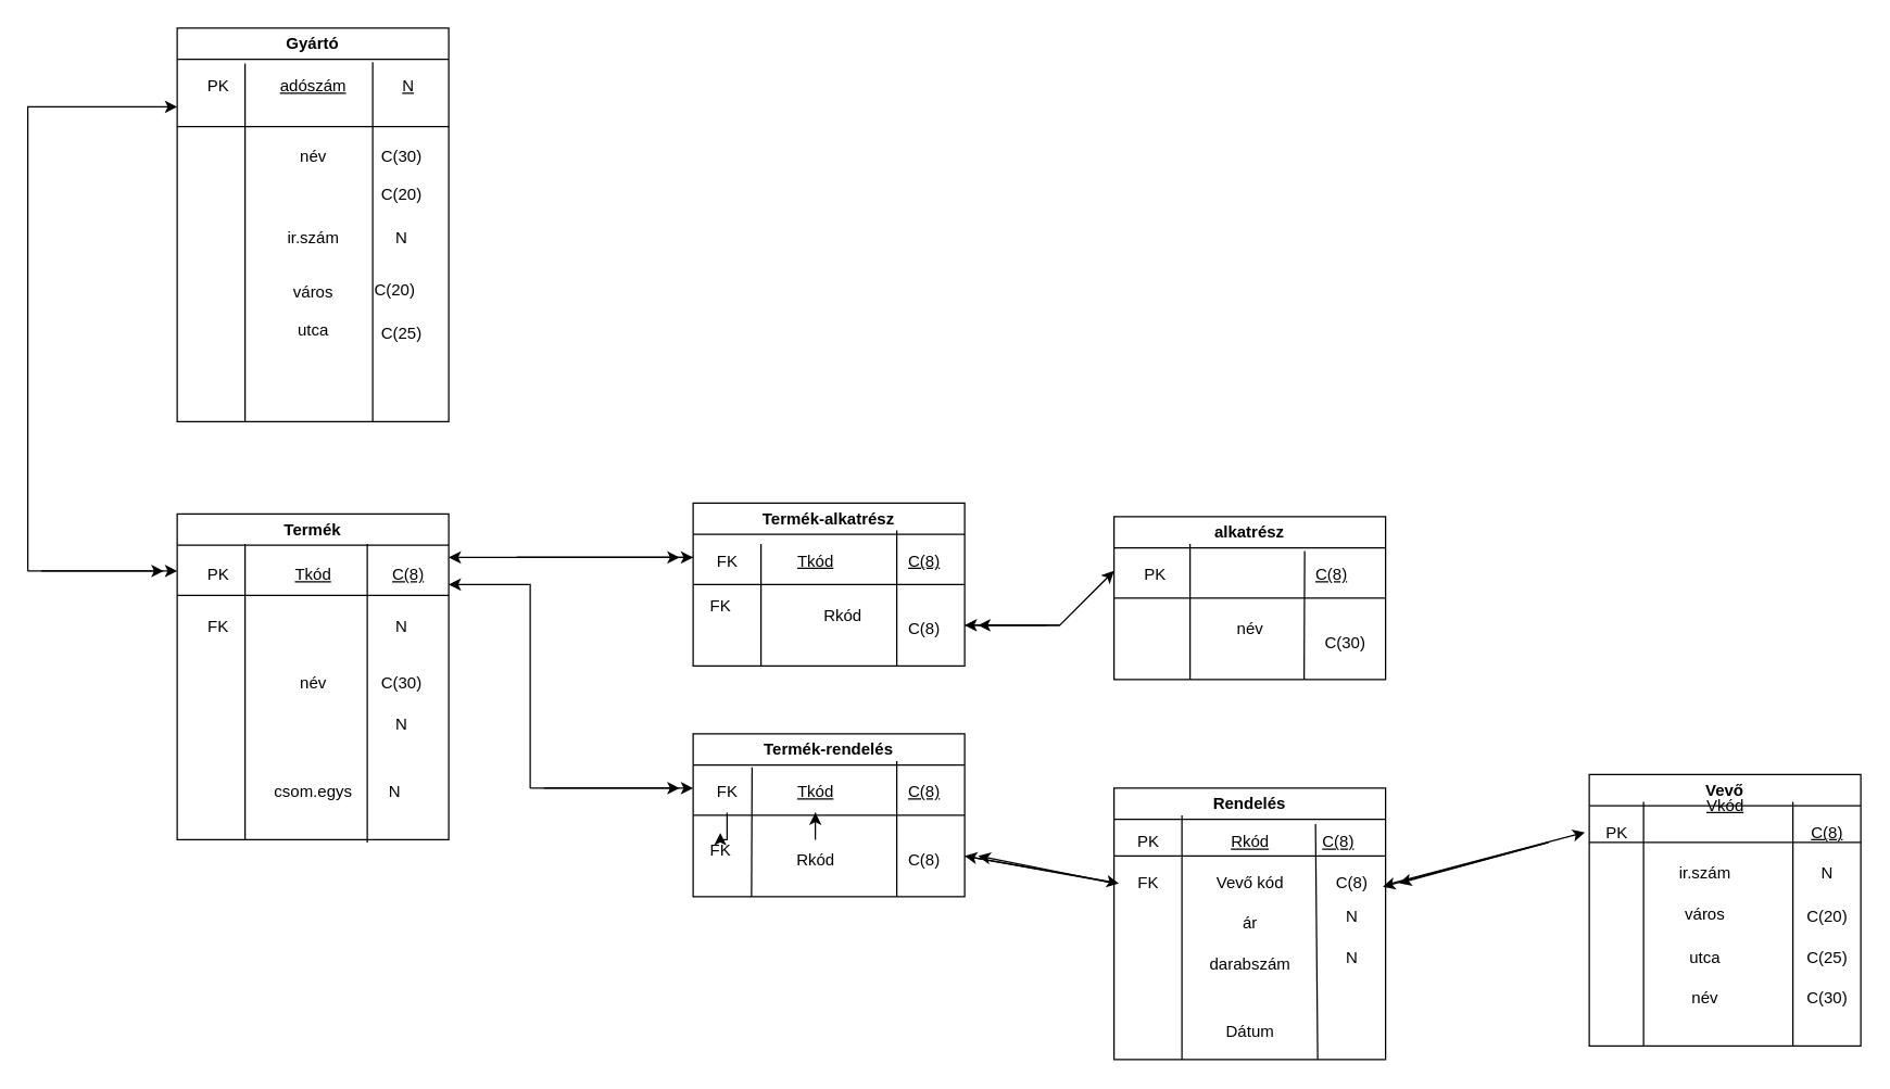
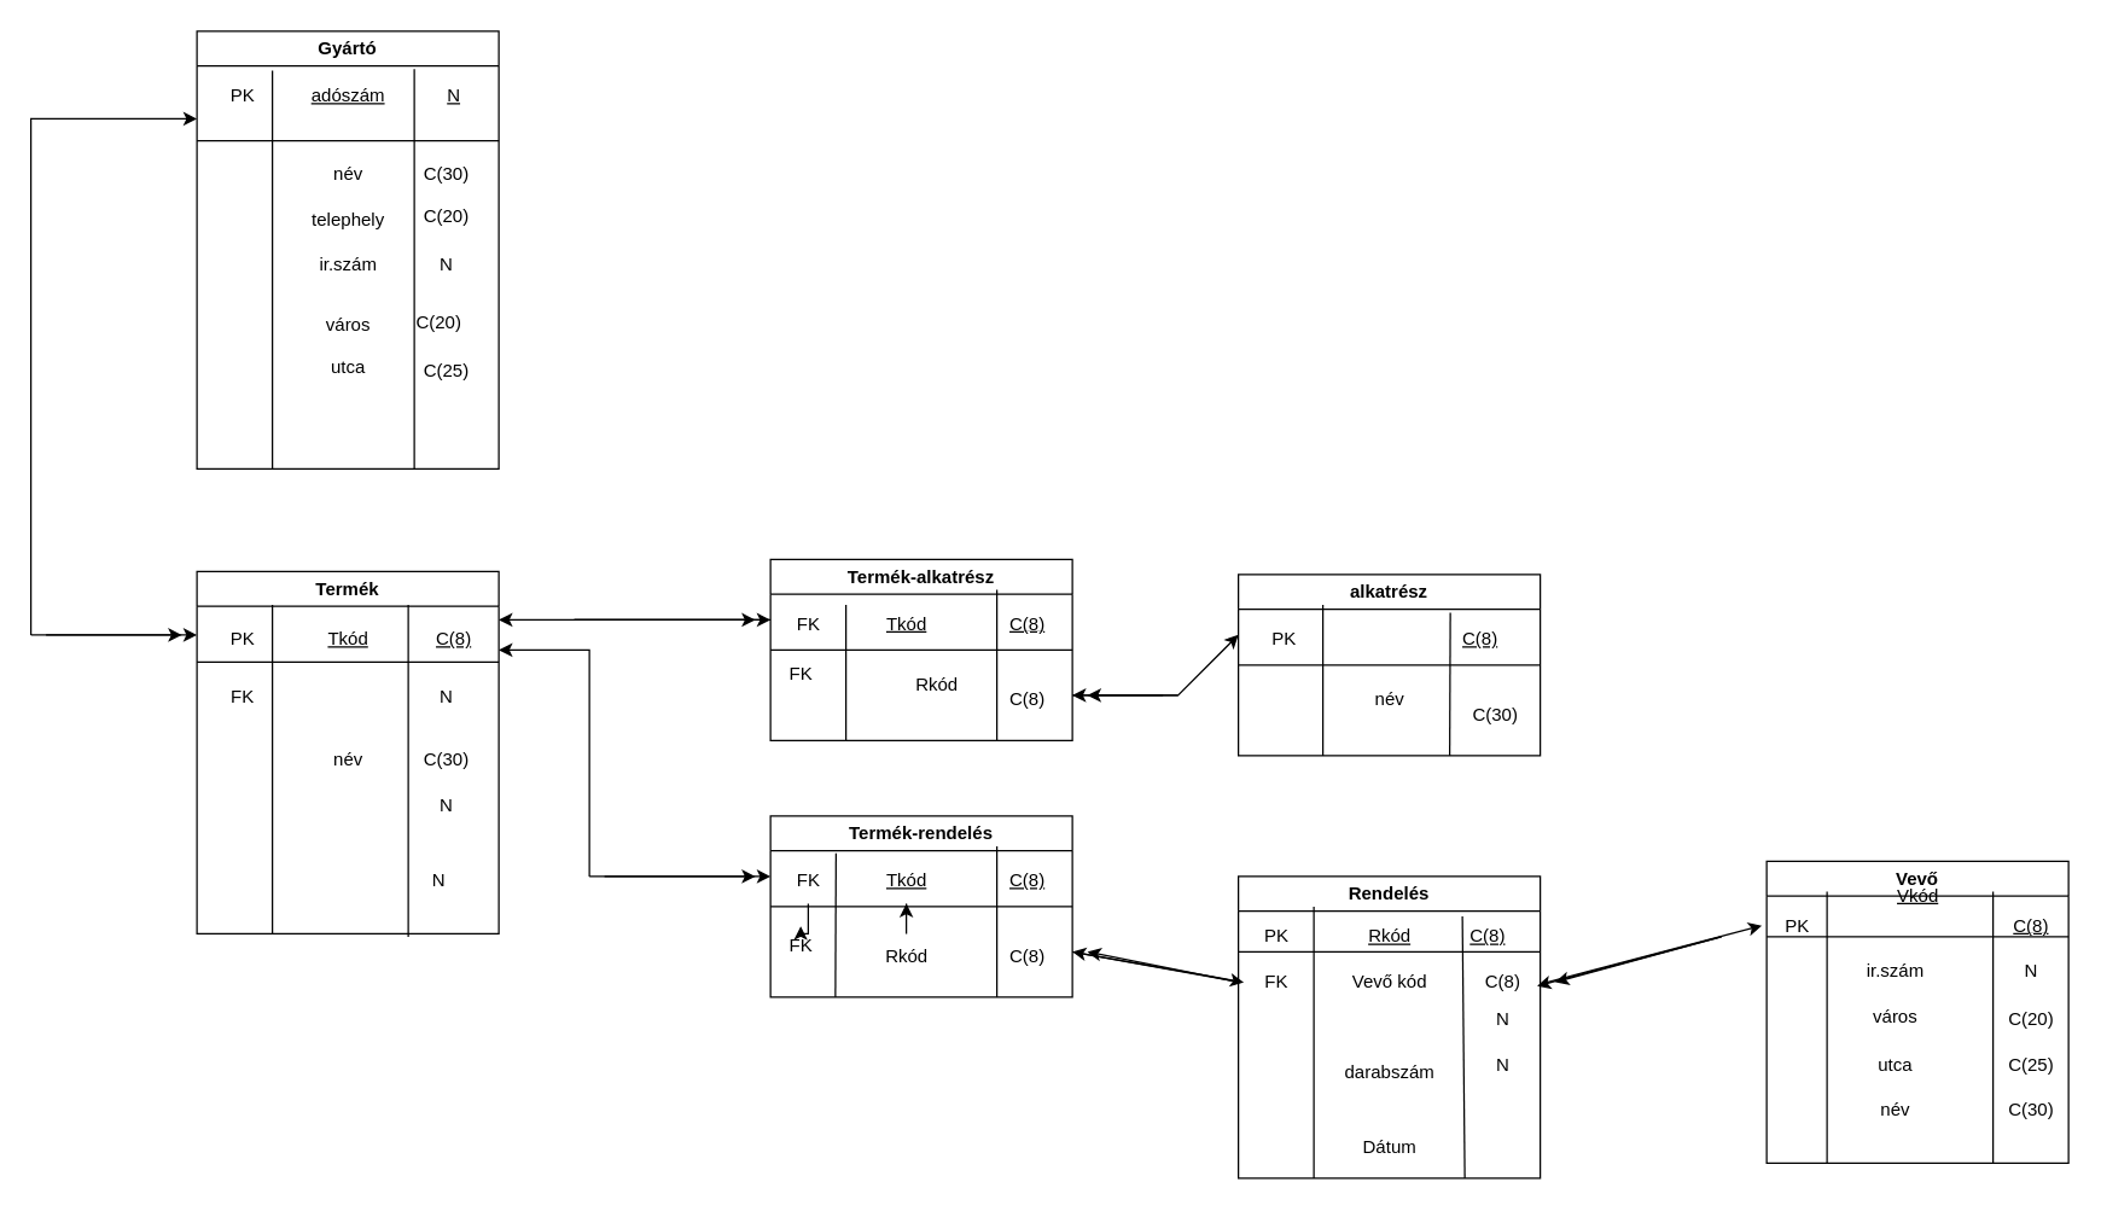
+ <mxCell id="10" value="telephely" style="text;html=1;align=center;verticalAlign=middle;resizable=0;points=[];autosize=1;strokeColor=none;fillColor=none;" vertex="1" parent="7"><mxGeometry x="65" y="110" width="70" height="30" as="geometry" /></mxCell>
- <mxCell id="89" value="csom.egys" style="text;html=1;align=center;verticalAlign=middle;resizable=0;points=[];autosize=1;strokeColor=none;fillColor=none;" vertex="1" parent="1"><mxGeometry x="190" y="568" width="80" height="30" as="geometry" /></mxCell>
- <mxCell id="27" value="ár" style="text;html=1;align=center;verticalAlign=middle;resizable=0;points=[];autosize=1;strokeColor=none;fillColor=none;" vertex="1" parent="24"><mxGeometry x="85" y="85" width="30" height="30" as="geometry" /></mxCell>
